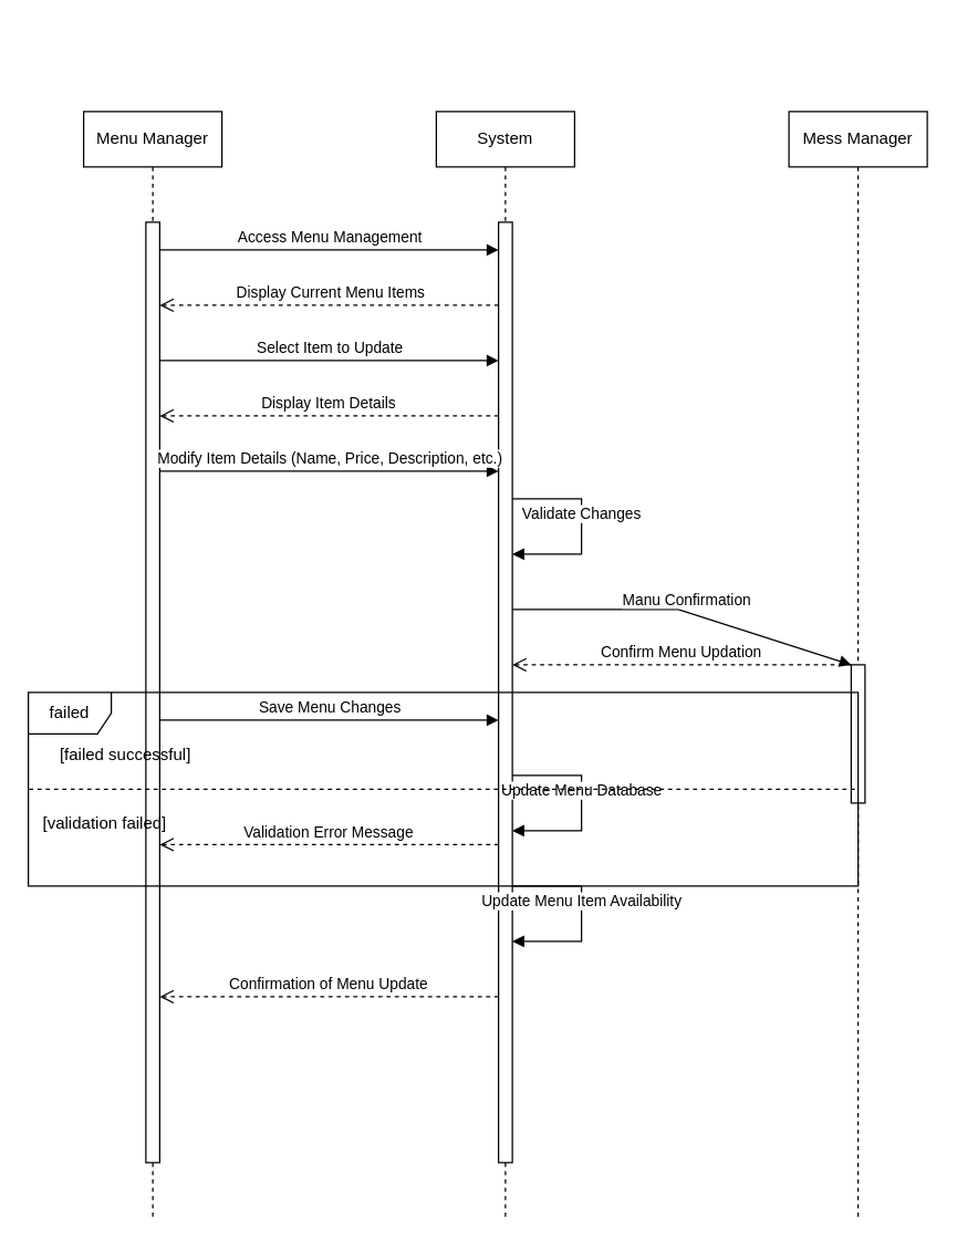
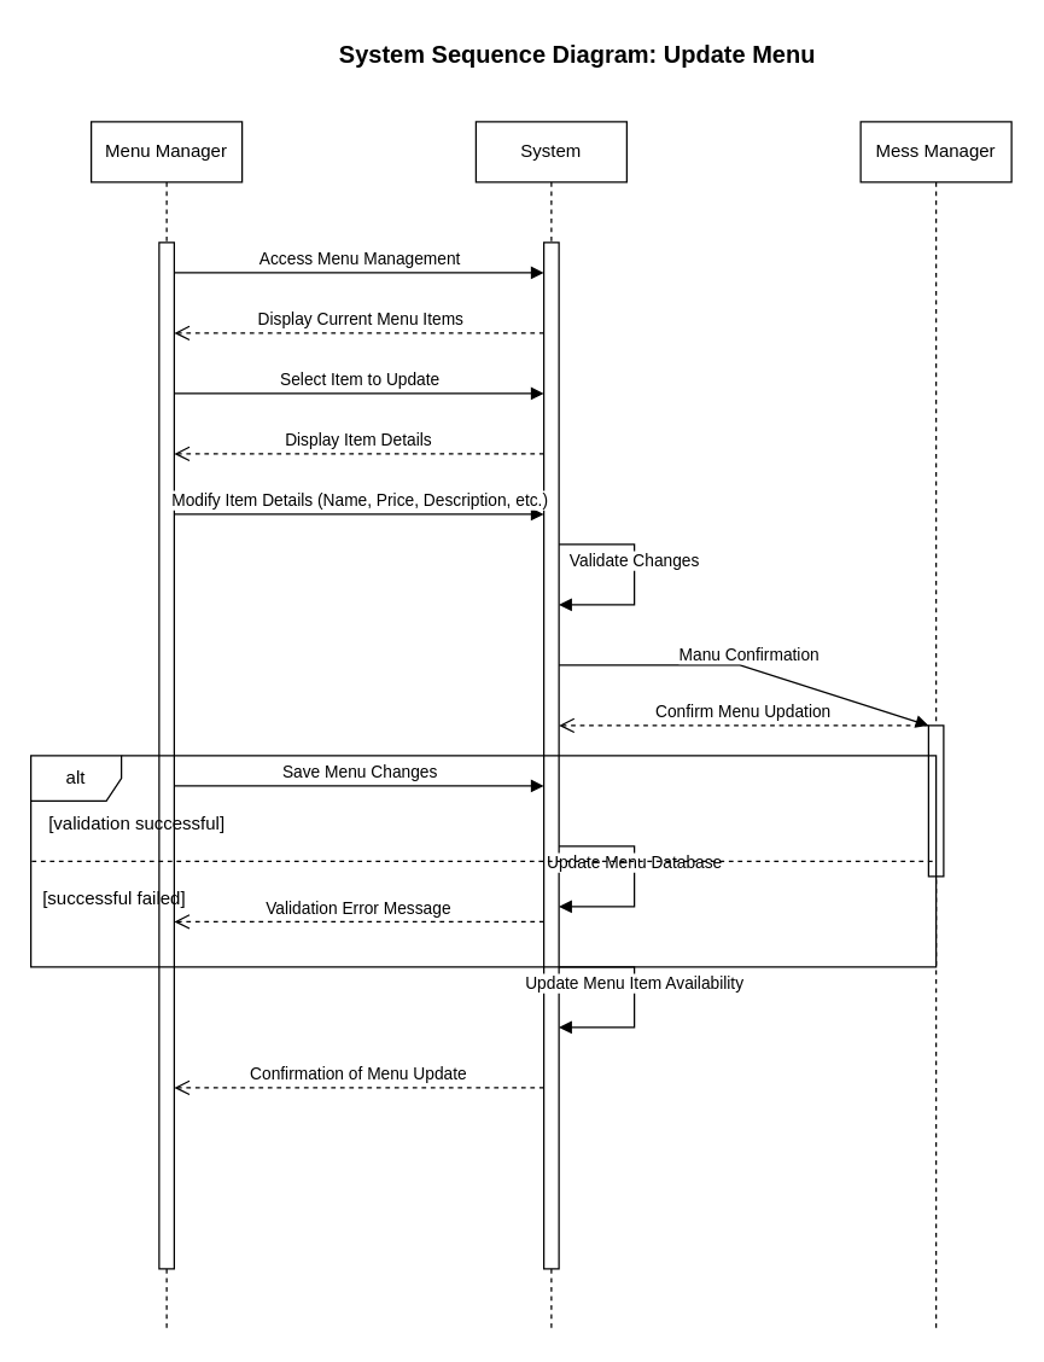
+ <mxCell id="2" value="&lt;font style=&quot;font-size: 16px;&quot;&gt;&lt;b&gt;System Sequence Diagram: Update Menu&lt;/b&gt;&lt;/font&gt;" style="text;html=1;strokeColor=none;fillColor=none;align=center;verticalAlign=middle;whiteSpace=wrap;rounded=0;" parent="1" vertex="1"><mxGeometry x="215" y="20" width="335" height="30" as="geometry" /></mxCell>
- <mxCell id="21" value="failed" style="shape=umlFrame;whiteSpace=wrap;html=1;pointerEvents=0;" parent="1" vertex="1"><mxGeometry x="20" y="500" width="600" height="140" as="geometry" /></mxCell>
+ <mxCell id="21" value="alt" style="shape=umlFrame;whiteSpace=wrap;html=1;pointerEvents=0;" parent="1" vertex="1"><mxGeometry x="20" y="500" width="600" height="140" as="geometry" /></mxCell>
- <mxCell id="22" value="[failed successful]" style="text;html=1;align=center;verticalAlign=middle;resizable=0;points=[];autosize=1;strokeColor=none;fillColor=none;" parent="1" vertex="1"><mxGeometry x="20" y="530" width="140" height="30" as="geometry" /></mxCell>
+ <mxCell id="22" value="[validation successful]" style="text;html=1;align=center;verticalAlign=middle;resizable=0;points=[];autosize=1;strokeColor=none;fillColor=none;" parent="1" vertex="1"><mxGeometry x="20" y="530" width="140" height="30" as="geometry" /></mxCell>
- <mxCell id="24" value="[validation failed]" style="text;html=1;align=center;verticalAlign=middle;resizable=0;points=[];autosize=1;strokeColor=none;fillColor=none;" parent="1" vertex="1"><mxGeometry x="20" y="580" width="110" height="30" as="geometry" /></mxCell>
+ <mxCell id="24" value="[successful failed]" style="text;html=1;align=center;verticalAlign=middle;resizable=0;points=[];autosize=1;strokeColor=none;fillColor=none;" parent="1" vertex="1"><mxGeometry x="20" y="580" width="110" height="30" as="geometry" /></mxCell>
